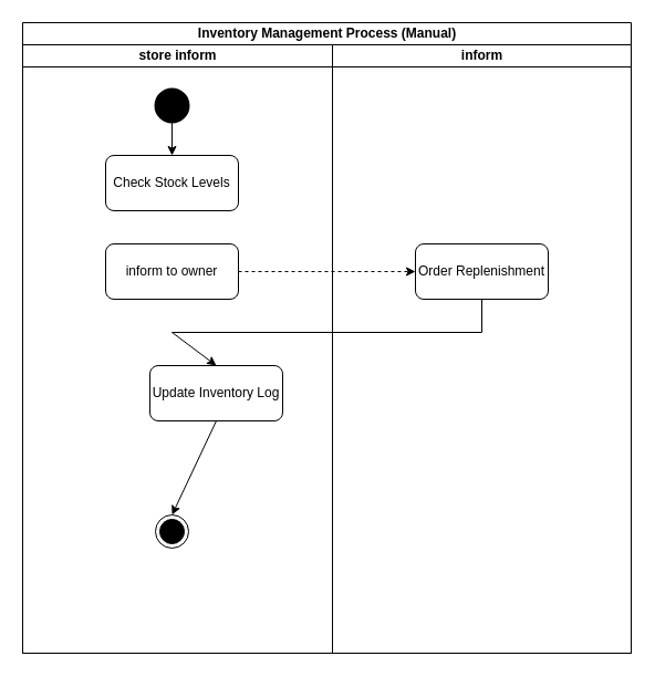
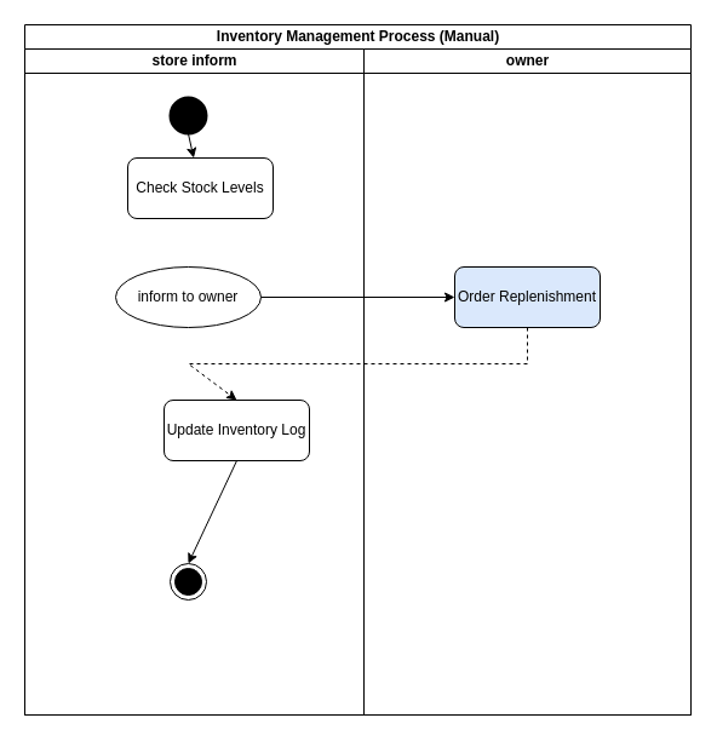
- <mxCell id="11" value="inform" style="swimlane;startSize=20;html=1;" parent="2" vertex="1"><mxGeometry x="280" y="20" width="270" height="550" as="geometry" /></mxCell>
+ <mxCell id="11" value="owner" style="swimlane;startSize=20;html=1;" parent="2" vertex="1"><mxGeometry x="280" y="20" width="270" height="550" as="geometry" /></mxCell>
- <mxCell id="5" value="Check Stock Levels" style="rounded=1;whiteSpace=wrap;html=1;" parent="3" vertex="1"><mxGeometry x="75" y="100" width="120" height="50" as="geometry" /></mxCell>
+ <mxCell id="5" value="Check Stock Levels" style="rounded=1;whiteSpace=wrap;html=1;" parent="3" vertex="1"><mxGeometry x="85" y="90" width="120" height="50" as="geometry" /></mxCell>
- <mxCell id="6" value="inform to owner" style="rounded=1;whiteSpace=wrap;html=1;" parent="3" vertex="1"><mxGeometry x="75" y="180" width="120" height="50" as="geometry" /></mxCell>
+ <mxCell id="6" value="inform to owner" style="ellipse;whiteSpace=wrap;html=1;" parent="3" vertex="1"><mxGeometry x="75" y="180" width="120" height="50" as="geometry" /></mxCell>
- <mxCell id="13" value="" style="endArrow=classic;html=1;rounded=0;exitX=1;exitY=0.5;exitDx=0;exitDy=0;entryX=0;entryY=0.5;entryDx=0;entryDy=0;dashed=1;" parent="2" source="6" target="12" edge="1"><mxGeometry width="50" height="50" relative="1" as="geometry"><mxPoint x="180.0" y="350" as="sourcePoint" /><mxPoint x="230.0" y="300" as="targetPoint" /></mxGeometry></mxCell>
+ <mxCell id="13" value="" style="endArrow=classic;html=1;rounded=0;exitX=1;exitY=0.5;exitDx=0;exitDy=0;entryX=0;entryY=0.5;entryDx=0;entryDy=0;" parent="2" source="6" target="12" edge="1"><mxGeometry width="50" height="50" relative="1" as="geometry"><mxPoint x="180.0" y="350" as="sourcePoint" /><mxPoint x="230.0" y="300" as="targetPoint" /></mxGeometry></mxCell>
- <mxCell id="12" value="Order Replenishment" style="rounded=1;whiteSpace=wrap;html=1;" parent="11" vertex="1"><mxGeometry x="75" y="180" width="120" height="50" as="geometry" /></mxCell>
+ <mxCell id="12" value="Order Replenishment" style="rounded=1;whiteSpace=wrap;html=1;fillColor=#dae8fc;" parent="11" vertex="1"><mxGeometry x="75" y="180" width="120" height="50" as="geometry" /></mxCell>
- <mxCell id="14" value="" style="endArrow=classic;html=1;rounded=0;exitX=0.5;exitY=1;exitDx=0;exitDy=0;entryX=0.5;entryY=0;entryDx=0;entryDy=0;" parent="2" source="12" target="7" edge="1"><mxGeometry width="50" height="50" relative="1" as="geometry"><mxPoint x="180.0" y="350" as="sourcePoint" /><mxPoint x="230.0" y="300" as="targetPoint" /><Array as="points"><mxPoint x="415.0" y="280" /><mxPoint x="135.0" y="280" /></Array></mxGeometry></mxCell>
+ <mxCell id="14" value="" style="endArrow=classic;html=1;rounded=0;exitX=0.5;exitY=1;exitDx=0;exitDy=0;entryX=0.5;entryY=0;entryDx=0;entryDy=0;dashed=1;" parent="2" source="12" target="7" edge="1"><mxGeometry width="50" height="50" relative="1" as="geometry"><mxPoint x="180.0" y="350" as="sourcePoint" /><mxPoint x="230.0" y="300" as="targetPoint" /><Array as="points"><mxPoint x="415.0" y="280" /><mxPoint x="135.0" y="280" /></Array></mxGeometry></mxCell>
